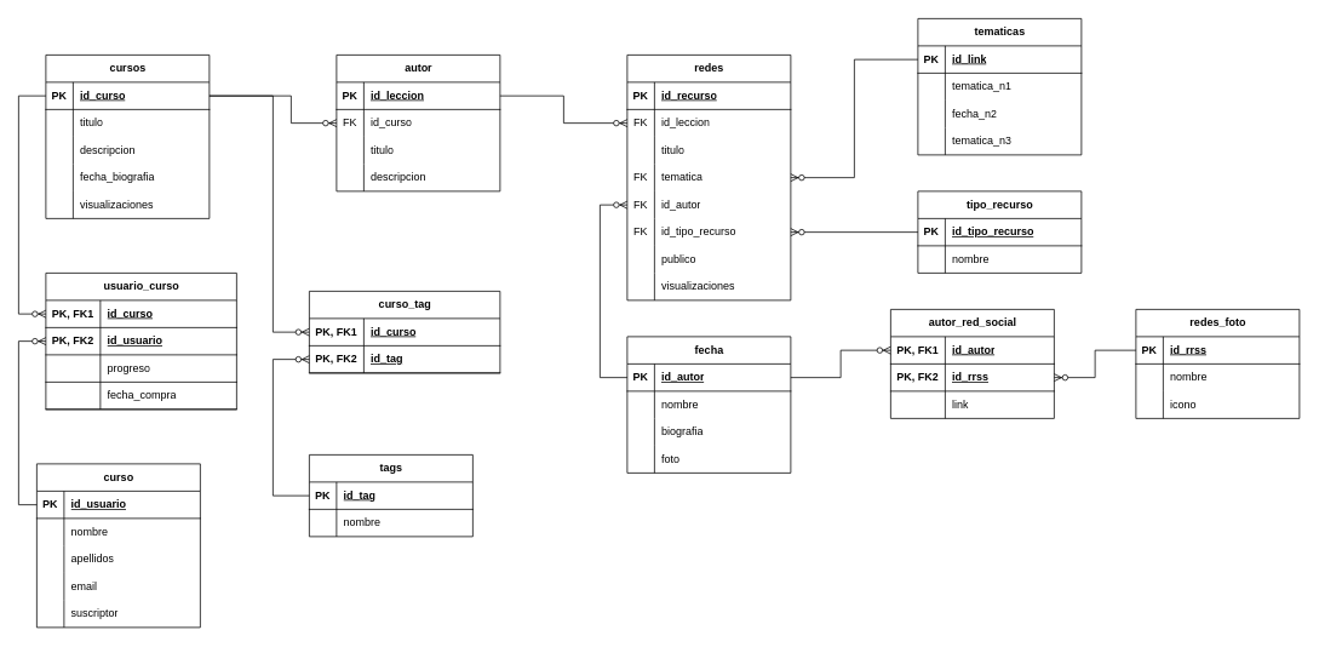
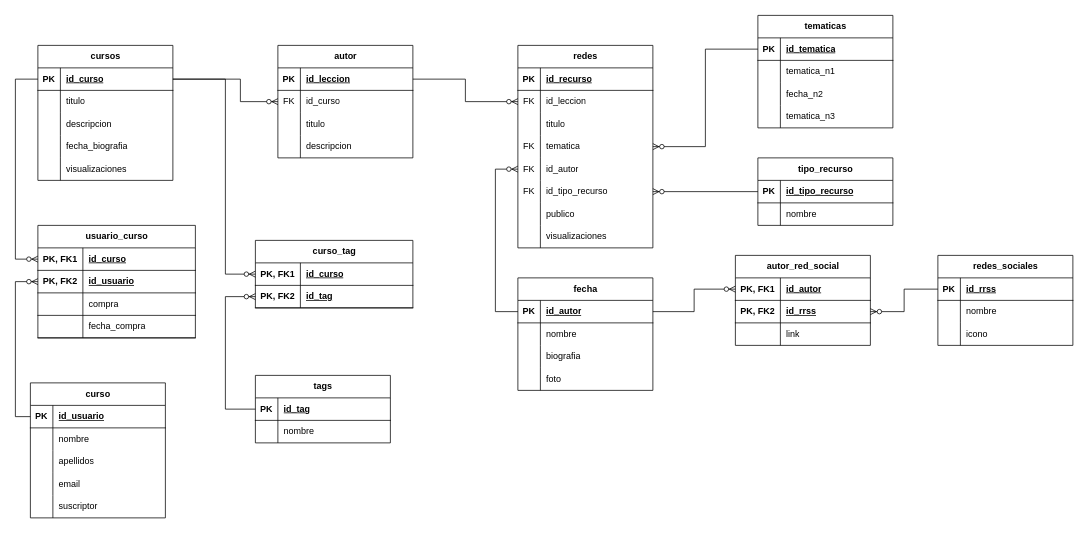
- <mxCell id="89" value="id_link" style="shape=partialRectangle;connectable=0;fillColor=none;top=0;left=0;bottom=0;right=0;align=left;spacingLeft=6;fontStyle=5;overflow=hidden;whiteSpace=wrap;html=1;" vertex="1" parent="87"><mxGeometry x="30" width="150" height="30" as="geometry"><mxRectangle width="150" height="30" as="alternateBounds" /></mxGeometry></mxCell>
+ <mxCell id="89" value="id_tematica" style="shape=partialRectangle;connectable=0;fillColor=none;top=0;left=0;bottom=0;right=0;align=left;spacingLeft=6;fontStyle=5;overflow=hidden;whiteSpace=wrap;html=1;" vertex="1" parent="87"><mxGeometry x="30" width="150" height="30" as="geometry"><mxRectangle width="150" height="30" as="alternateBounds" /></mxGeometry></mxCell>
- <mxCell id="76" value="redes_foto" style="shape=table;startSize=30;container=1;collapsible=1;childLayout=tableLayout;fixedRows=1;rowLines=0;fontStyle=1;align=center;resizeLast=1;html=1;" parent="1" vertex="1"><mxGeometry x="1250" y="340" width="180" height="120" as="geometry" /></mxCell>
+ <mxCell id="76" value="redes_sociales" style="shape=table;startSize=30;container=1;collapsible=1;childLayout=tableLayout;fixedRows=1;rowLines=0;fontStyle=1;align=center;resizeLast=1;html=1;" parent="1" vertex="1"><mxGeometry x="1250" y="340" width="180" height="120" as="geometry" /></mxCell>
- <mxCell id="143" value="progreso" style="shape=partialRectangle;connectable=0;fillColor=none;top=0;left=0;bottom=0;right=0;align=left;spacingLeft=6;fontStyle=0;overflow=hidden;whiteSpace=wrap;html=1;" vertex="1" parent="141"><mxGeometry x="60" width="150" height="30" as="geometry"><mxRectangle width="150" height="30" as="alternateBounds" /></mxGeometry></mxCell>
+ <mxCell id="143" value="compra" style="shape=partialRectangle;connectable=0;fillColor=none;top=0;left=0;bottom=0;right=0;align=left;spacingLeft=6;fontStyle=0;overflow=hidden;whiteSpace=wrap;html=1;" vertex="1" parent="141"><mxGeometry x="60" width="150" height="30" as="geometry"><mxRectangle width="150" height="30" as="alternateBounds" /></mxGeometry></mxCell>
